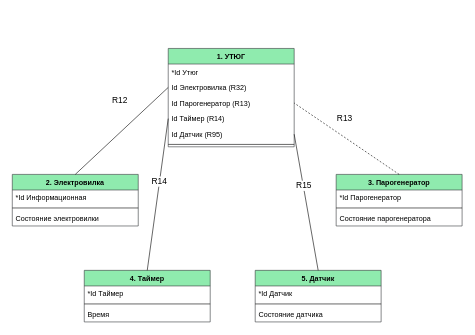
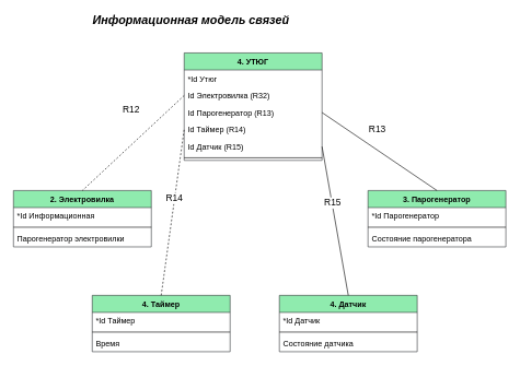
+ <mxCell id="33" value="&lt;font style=&quot;font-size: 18px&quot;&gt;&lt;b&gt;&lt;i&gt;Информационная модель связей&lt;/i&gt;&lt;/b&gt;&lt;/font&gt;" style="text;html=1;align=center;verticalAlign=middle;resizable=0;points=[];autosize=1;strokeColor=none;" parent="1" vertex="1"><mxGeometry x="130" y="20" width="320" height="20" as="geometry" /></mxCell>
- <mxCell id="2" value="1. УТЮГ" style="swimlane;fontStyle=1;align=center;verticalAlign=top;childLayout=stackLayout;horizontal=1;startSize=26;horizontalStack=0;resizeParent=1;resizeParentMax=0;resizeLast=0;collapsible=1;marginBottom=0;fillColor=#8FEBAE;strokeColor=#36393d;" parent="1" vertex="1"><mxGeometry x="280" y="80" width="210" height="164" as="geometry" /></mxCell>
+ <mxCell id="2" value="4. УТЮГ" style="swimlane;fontStyle=1;align=center;verticalAlign=top;childLayout=stackLayout;horizontal=1;startSize=26;horizontalStack=0;resizeParent=1;resizeParentMax=0;resizeLast=0;collapsible=1;marginBottom=0;fillColor=#8FEBAE;strokeColor=#36393d;" parent="1" vertex="1"><mxGeometry x="280" y="80" width="210" height="164" as="geometry" /></mxCell>
- <mxCell id="25" value="" style="endArrow=none;html=1;exitX=0;exitY=0.5;exitDx=0;exitDy=0;entryX=0.5;entryY=0;entryDx=0;entryDy=0;" parent="1" source="4" target="9" edge="1"><mxGeometry width="50" height="50" relative="1" as="geometry"><mxPoint x="370" y="480" as="sourcePoint" /><mxPoint x="420" y="430" as="targetPoint" /></mxGeometry></mxCell>
+ <mxCell id="25" value="" style="endArrow=none;html=1;exitX=0;exitY=0.5;exitDx=0;exitDy=0;entryX=0.5;entryY=0;entryDx=0;entryDy=0;dashed=1;" parent="1" source="4" target="9" edge="1"><mxGeometry width="50" height="50" relative="1" as="geometry"><mxPoint x="370" y="480" as="sourcePoint" /><mxPoint x="420" y="430" as="targetPoint" /></mxGeometry></mxCell>
- <mxCell id="7" value="Id Датчик (R95)" style="text;strokeColor=none;fillColor=none;align=left;verticalAlign=top;spacingLeft=4;spacingRight=4;overflow=hidden;rotatable=0;points=[[0,0.5],[1,0.5]];portConstraint=eastwest;" parent="2" vertex="1"><mxGeometry y="130" width="210" height="26" as="geometry" /></mxCell>
+ <mxCell id="7" value="Id Датчик (R15)" style="text;strokeColor=none;fillColor=none;align=left;verticalAlign=top;spacingLeft=4;spacingRight=4;overflow=hidden;rotatable=0;points=[[0,0.5],[1,0.5]];portConstraint=eastwest;" parent="2" vertex="1"><mxGeometry y="130" width="210" height="26" as="geometry" /></mxCell>
- <mxCell id="27" value="" style="endArrow=none;html=1;entryX=1;entryY=0.5;entryDx=0;entryDy=0;exitX=0.5;exitY=0;exitDx=0;exitDy=0;dashed=1;" parent="1" source="17" target="5" edge="1"><mxGeometry width="50" height="50" relative="1" as="geometry"><mxPoint x="370" y="480" as="sourcePoint" /><mxPoint x="420" y="430" as="targetPoint" /></mxGeometry></mxCell>
+ <mxCell id="27" value="" style="endArrow=none;html=1;entryX=1;entryY=0.5;entryDx=0;entryDy=0;exitX=0.5;exitY=0;exitDx=0;exitDy=0;" parent="1" source="17" target="5" edge="1"><mxGeometry width="50" height="50" relative="1" as="geometry"><mxPoint x="370" y="480" as="sourcePoint" /><mxPoint x="420" y="430" as="targetPoint" /></mxGeometry></mxCell>
- <mxCell id="12" value="Состояние электровилки" style="text;strokeColor=none;fillColor=none;align=left;verticalAlign=top;spacingLeft=4;spacingRight=4;overflow=hidden;rotatable=0;points=[[0,0.5],[1,0.5]];portConstraint=eastwest;startSize=26;" parent="9" vertex="1"><mxGeometry y="60" width="210" height="26" as="geometry" /></mxCell>
+ <mxCell id="12" value="Парогенератор электровилки" style="text;strokeColor=none;fillColor=none;align=left;verticalAlign=top;spacingLeft=4;spacingRight=4;overflow=hidden;rotatable=0;points=[[0,0.5],[1,0.5]];portConstraint=eastwest;startSize=26;" parent="9" vertex="1"><mxGeometry y="60" width="210" height="26" as="geometry" /></mxCell>
- <mxCell id="29" value="" style="endArrow=none;html=1;entryX=0;entryY=0.5;entryDx=0;entryDy=0;exitX=0.5;exitY=0;exitDx=0;exitDy=0;" parent="1" source="13" target="6" edge="1"><mxGeometry width="50" height="50" relative="1" as="geometry"><mxPoint x="370" y="480" as="sourcePoint" /><mxPoint x="420" y="430" as="targetPoint" /></mxGeometry></mxCell>
+ <mxCell id="29" value="" style="endArrow=none;html=1;entryX=0;entryY=0.5;entryDx=0;entryDy=0;exitX=0.5;exitY=0;exitDx=0;exitDy=0;dashed=1;" parent="1" source="13" target="6" edge="1"><mxGeometry width="50" height="50" relative="1" as="geometry"><mxPoint x="370" y="480" as="sourcePoint" /><mxPoint x="420" y="430" as="targetPoint" /></mxGeometry></mxCell>
- <mxCell id="21" value="5. Датчик" style="swimlane;fontStyle=1;align=center;verticalAlign=top;childLayout=stackLayout;horizontal=1;startSize=26;horizontalStack=0;resizeParent=1;resizeParentMax=0;resizeLast=0;collapsible=1;marginBottom=0;fillColor=#8FEBAE;strokeColor=#36393d;" parent="1" vertex="1"><mxGeometry x="425" y="450" width="210" height="86" as="geometry" /></mxCell>
+ <mxCell id="21" value="4. Датчик" style="swimlane;fontStyle=1;align=center;verticalAlign=top;childLayout=stackLayout;horizontal=1;startSize=26;horizontalStack=0;resizeParent=1;resizeParentMax=0;resizeLast=0;collapsible=1;marginBottom=0;fillColor=#8FEBAE;strokeColor=#36393d;" parent="1" vertex="1"><mxGeometry x="425" y="450" width="210" height="86" as="geometry" /></mxCell>
